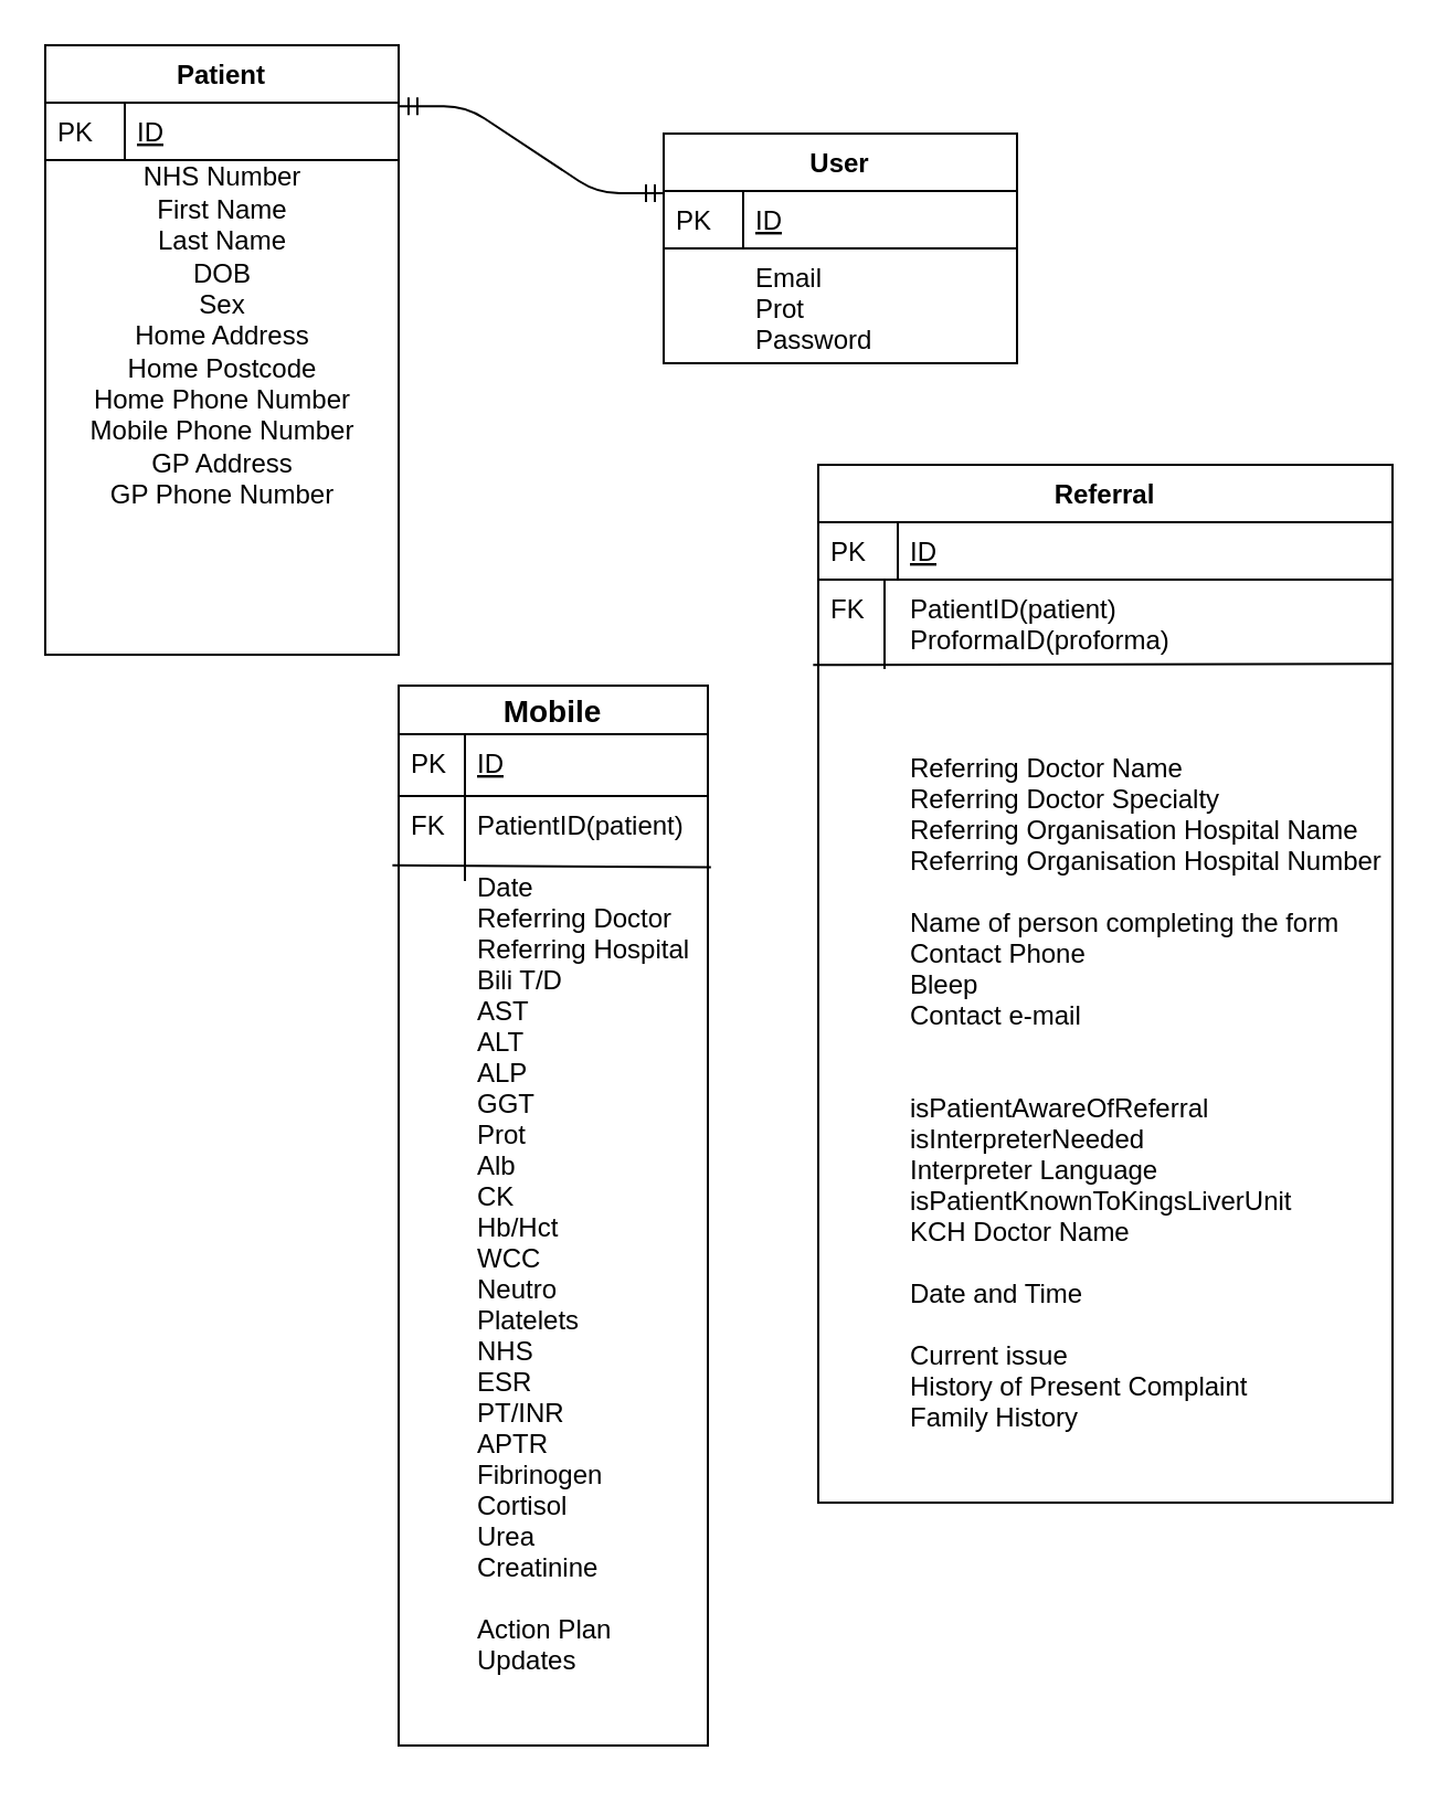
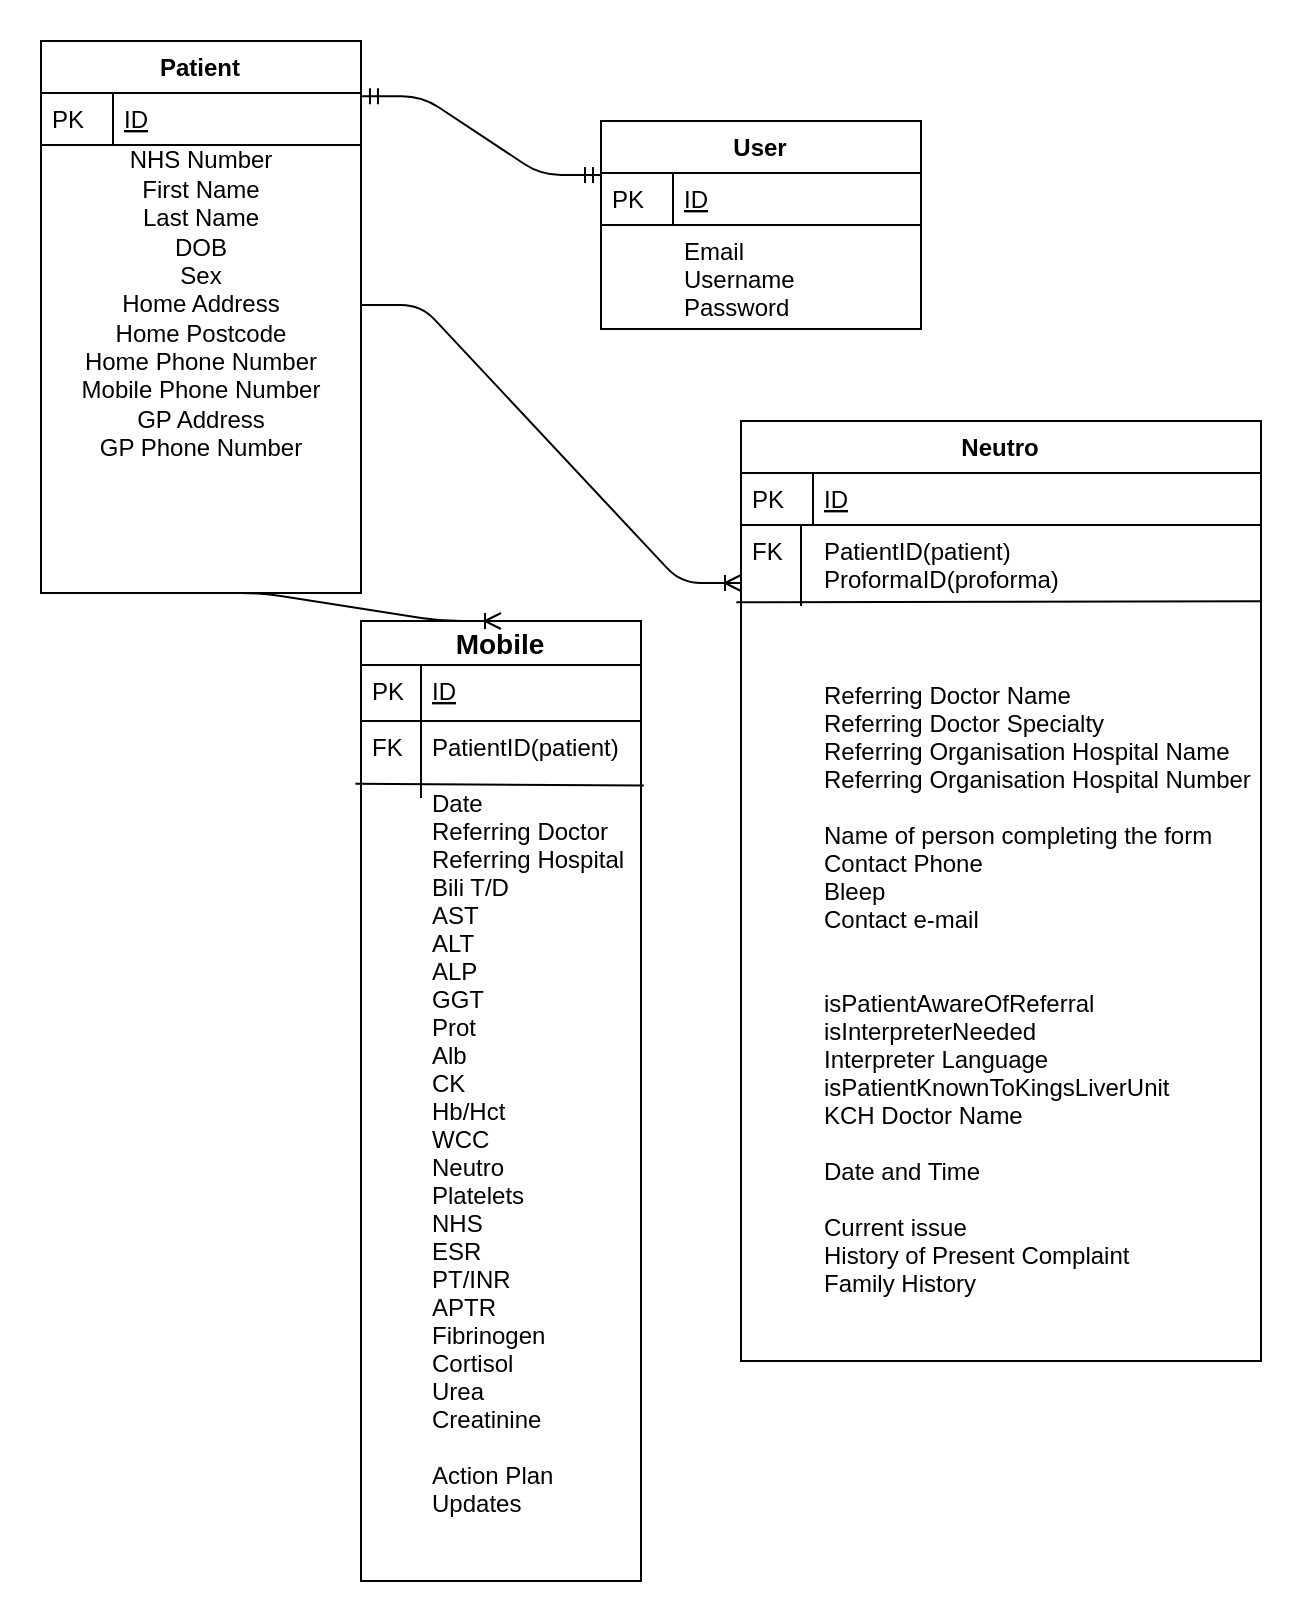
- <mxCell id="10" value="Email&#10;Prot&#10;Password" style="shape=partialRectangle;top=0;left=0;right=0;bottom=0;align=left;verticalAlign=top;fillColor=none;spacingLeft=40;spacingRight=4;overflow=hidden;rotatable=0;points=[[0,0.5],[1,0.5]];portConstraint=eastwest;dropTarget=0;rounded=0;shadow=0;strokeWidth=1;" vertex="1" parent="7"><mxGeometry y="52" width="160" height="50" as="geometry" /></mxCell>
+ <mxCell id="10" value="Email&#10;Username&#10;Password" style="shape=partialRectangle;top=0;left=0;right=0;bottom=0;align=left;verticalAlign=top;fillColor=none;spacingLeft=40;spacingRight=4;overflow=hidden;rotatable=0;points=[[0,0.5],[1,0.5]];portConstraint=eastwest;dropTarget=0;rounded=0;shadow=0;strokeWidth=1;" vertex="1" parent="7"><mxGeometry y="52" width="160" height="50" as="geometry" /></mxCell>
+ <mxCell id="19" value="" style="edgeStyle=entityRelationEdgeStyle;fontSize=12;html=1;endArrow=ERoneToMany;entryX=0;entryY=0.5;entryDx=0;entryDy=0;" edge="1" parent="1" source="5" target="14"><mxGeometry width="100" height="100" relative="1" as="geometry"><mxPoint x="180" y="260" as="sourcePoint" /><mxPoint x="120" y="460" as="targetPoint" /></mxGeometry></mxCell>
- <mxCell id="11" value="Referral" style="swimlane;fontStyle=1;childLayout=stackLayout;horizontal=1;startSize=26;horizontalStack=0;resizeParent=1;resizeLast=0;collapsible=1;marginBottom=0;rounded=0;shadow=0;strokeWidth=1;" vertex="1" parent="1"><mxGeometry x="370" y="210" width="260" height="470" as="geometry"><mxRectangle x="410" y="320" width="160" height="26" as="alternateBounds" /></mxGeometry></mxCell>
+ <mxCell id="11" value="Neutro" style="swimlane;fontStyle=1;childLayout=stackLayout;horizontal=1;startSize=26;horizontalStack=0;resizeParent=1;resizeLast=0;collapsible=1;marginBottom=0;rounded=0;shadow=0;strokeWidth=1;" vertex="1" parent="1"><mxGeometry x="370" y="210" width="260" height="470" as="geometry"><mxRectangle x="410" y="320" width="160" height="26" as="alternateBounds" /></mxGeometry></mxCell>
+ <mxCell id="26" value="" style="edgeStyle=entityRelationEdgeStyle;fontSize=12;html=1;endArrow=ERoneToMany;entryX=0.5;entryY=0;entryDx=0;entryDy=0;exitX=0.5;exitY=1;exitDx=0;exitDy=0;" edge="1" parent="1" source="2" target="20"><mxGeometry width="100" height="100" relative="1" as="geometry"><mxPoint x="20" y="940" as="sourcePoint" /><mxPoint x="120" y="840" as="targetPoint" /></mxGeometry></mxCell>
